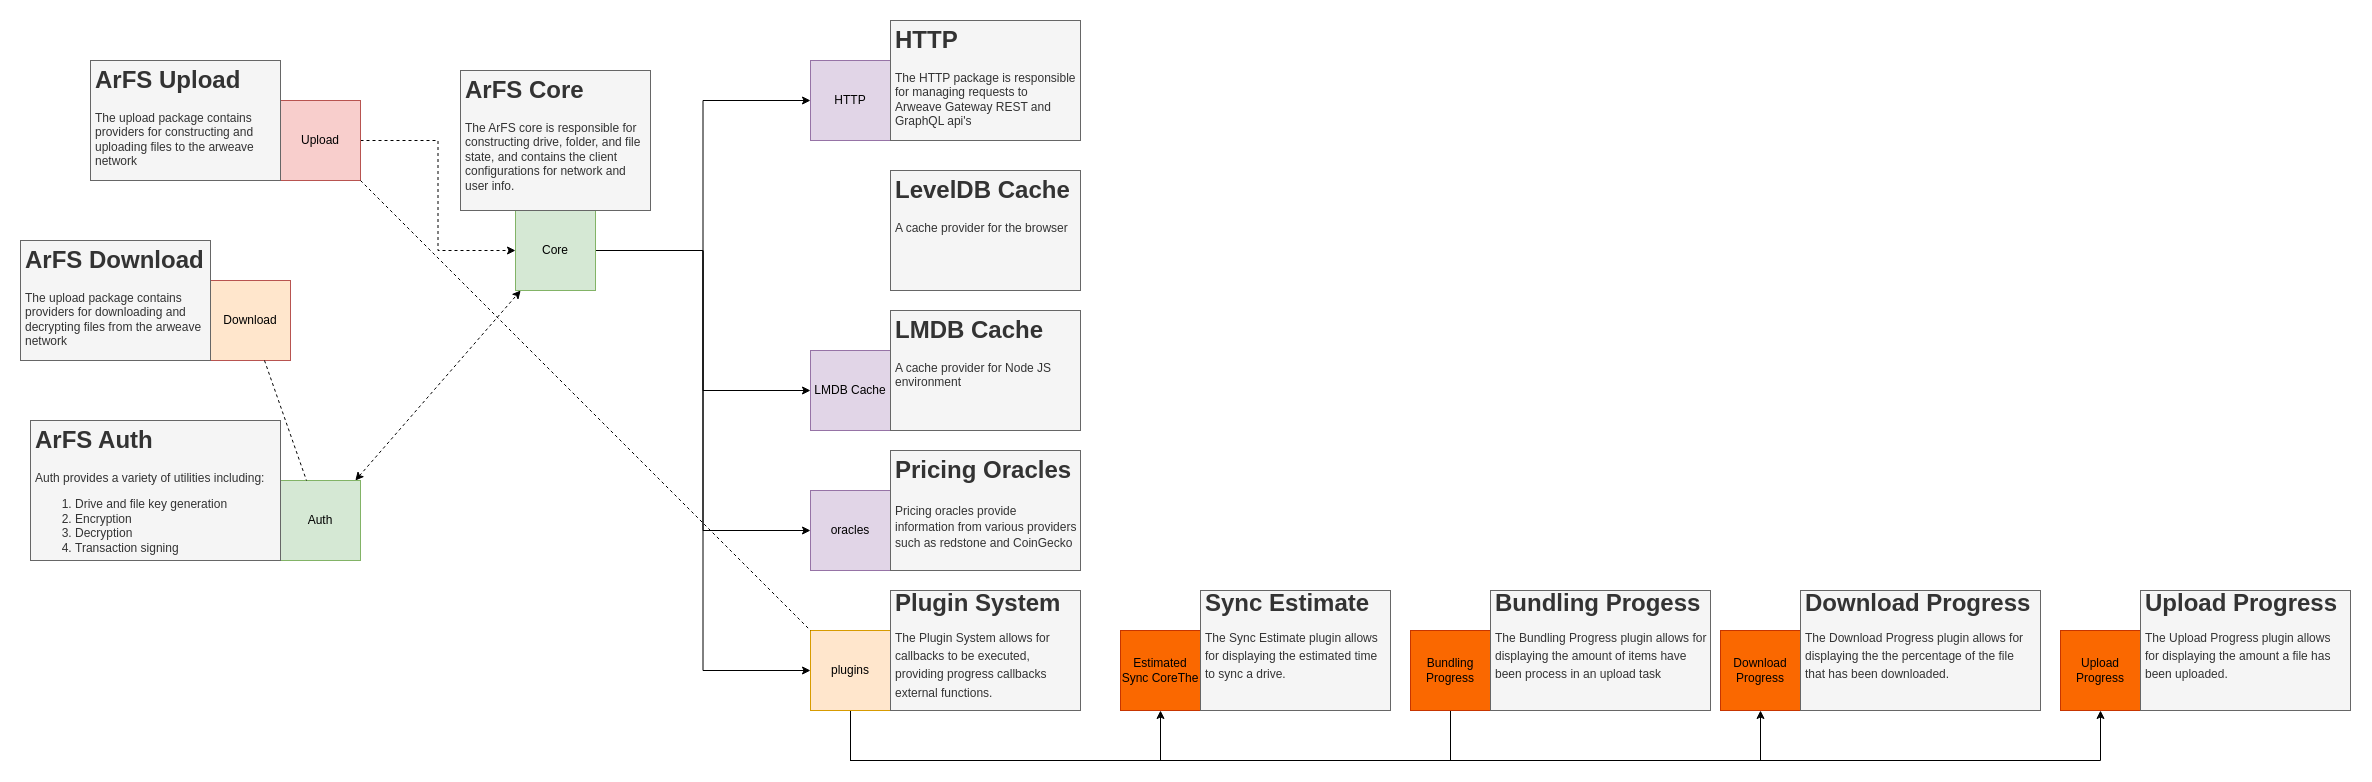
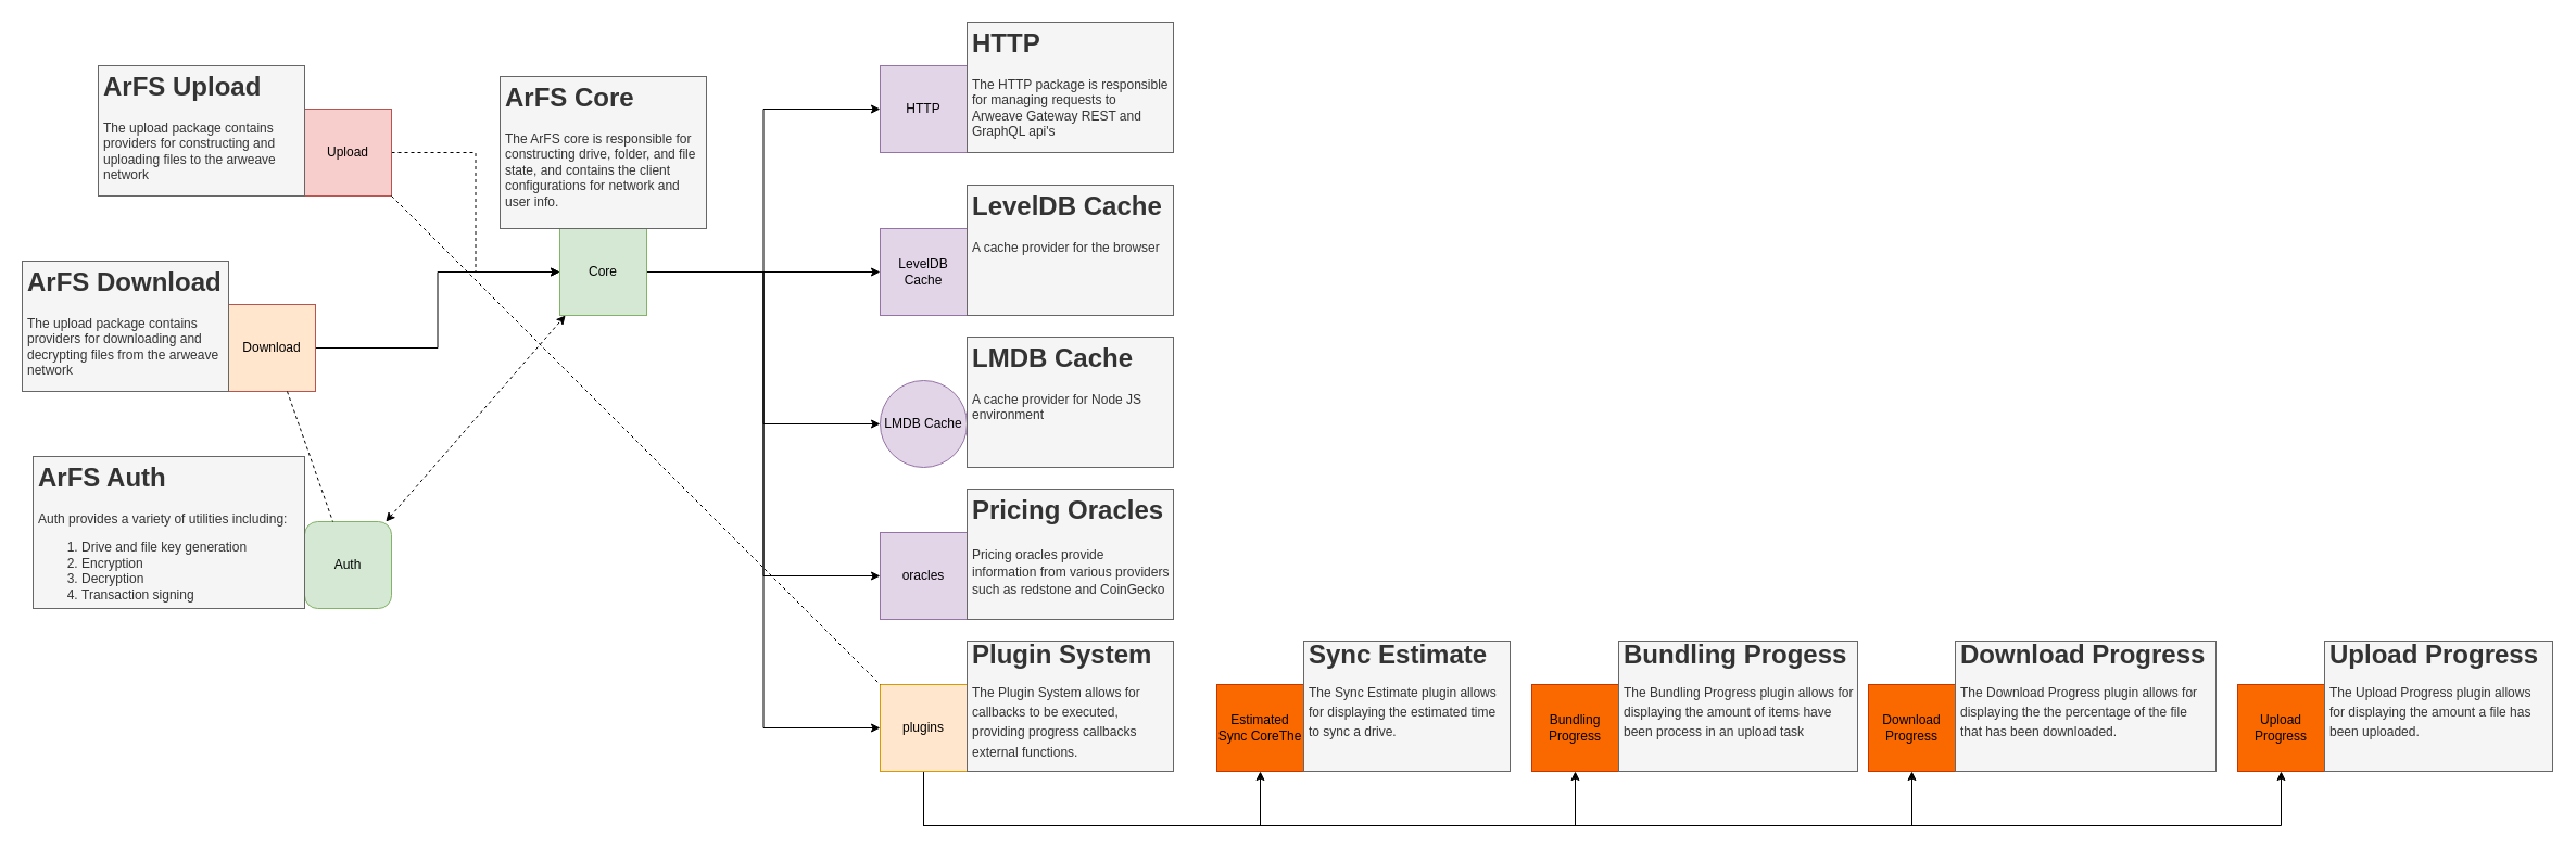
+ <mxCell id="12" style="edgeStyle=orthogonalEdgeStyle;rounded=0;orthogonalLoop=1;jettySize=auto;html=1;entryX=0;entryY=0.5;entryDx=0;entryDy=0;" edge="1" parent="1" source="15" target="8"><mxGeometry relative="1" as="geometry" /></mxCell>
+ <mxCell id="8" value="LevelDB Cache" style="whiteSpace=wrap;html=1;aspect=fixed;fillColor=#e1d5e7;strokeColor=#9673a6;" vertex="1" parent="1"><mxGeometry x="810" y="210" width="80" height="80" as="geometry" /></mxCell>
+ <mxCell id="2" style="edgeStyle=orthogonalEdgeStyle;rounded=0;orthogonalLoop=1;jettySize=auto;html=1;entryX=0;entryY=0.5;entryDx=0;entryDy=0;" edge="1" parent="1" source="3" target="15"><mxGeometry relative="1" as="geometry" /></mxCell>
- <mxCell id="9" value="LMDB Cache" style="whiteSpace=wrap;html=1;aspect=fixed;fillColor=#e1d5e7;strokeColor=#9673a6;" vertex="1" parent="1"><mxGeometry x="810" y="350" width="80" height="80" as="geometry" /></mxCell>
+ <mxCell id="9" value="LMDB Cache" style="ellipse;whiteSpace=wrap;html=1;aspect=fixed;fillColor=#e1d5e7;strokeColor=#9673a6;" vertex="1" parent="1"><mxGeometry x="810" y="350" width="80" height="80" as="geometry" /></mxCell>
- <mxCell id="27" value="Auth" style="whiteSpace=wrap;html=1;aspect=fixed;fillColor=#d5e8d4;strokeColor=#82b366;" vertex="1" parent="1"><mxGeometry x="280" y="480" width="80" height="80" as="geometry" /></mxCell>
+ <mxCell id="27" value="Auth" style="whiteSpace=wrap;html=1;aspect=fixed;fillColor=#d5e8d4;strokeColor=#82b366;rounded=1;" vertex="1" parent="1"><mxGeometry x="280" y="480" width="80" height="80" as="geometry" /></mxCell>
- <mxCell id="17" style="edgeStyle=orthogonalEdgeStyle;rounded=0;orthogonalLoop=1;jettySize=auto;html=1;entryX=0.5;entryY=1;entryDx=0;entryDy=0;endArrow=none;" edge="1" parent="1" source="20" target="36"><mxGeometry relative="1" as="geometry"><Array as="points"><mxPoint x="850" y="760" /><mxPoint x="1450" y="760" /></Array></mxGeometry></mxCell>
+ <mxCell id="17" style="edgeStyle=orthogonalEdgeStyle;rounded=0;orthogonalLoop=1;jettySize=auto;html=1;entryX=0.5;entryY=1;entryDx=0;entryDy=0;" edge="1" parent="1" source="20" target="36"><mxGeometry relative="1" as="geometry"><Array as="points"><mxPoint x="850" y="760" /><mxPoint x="1450" y="760" /></Array></mxGeometry></mxCell>
